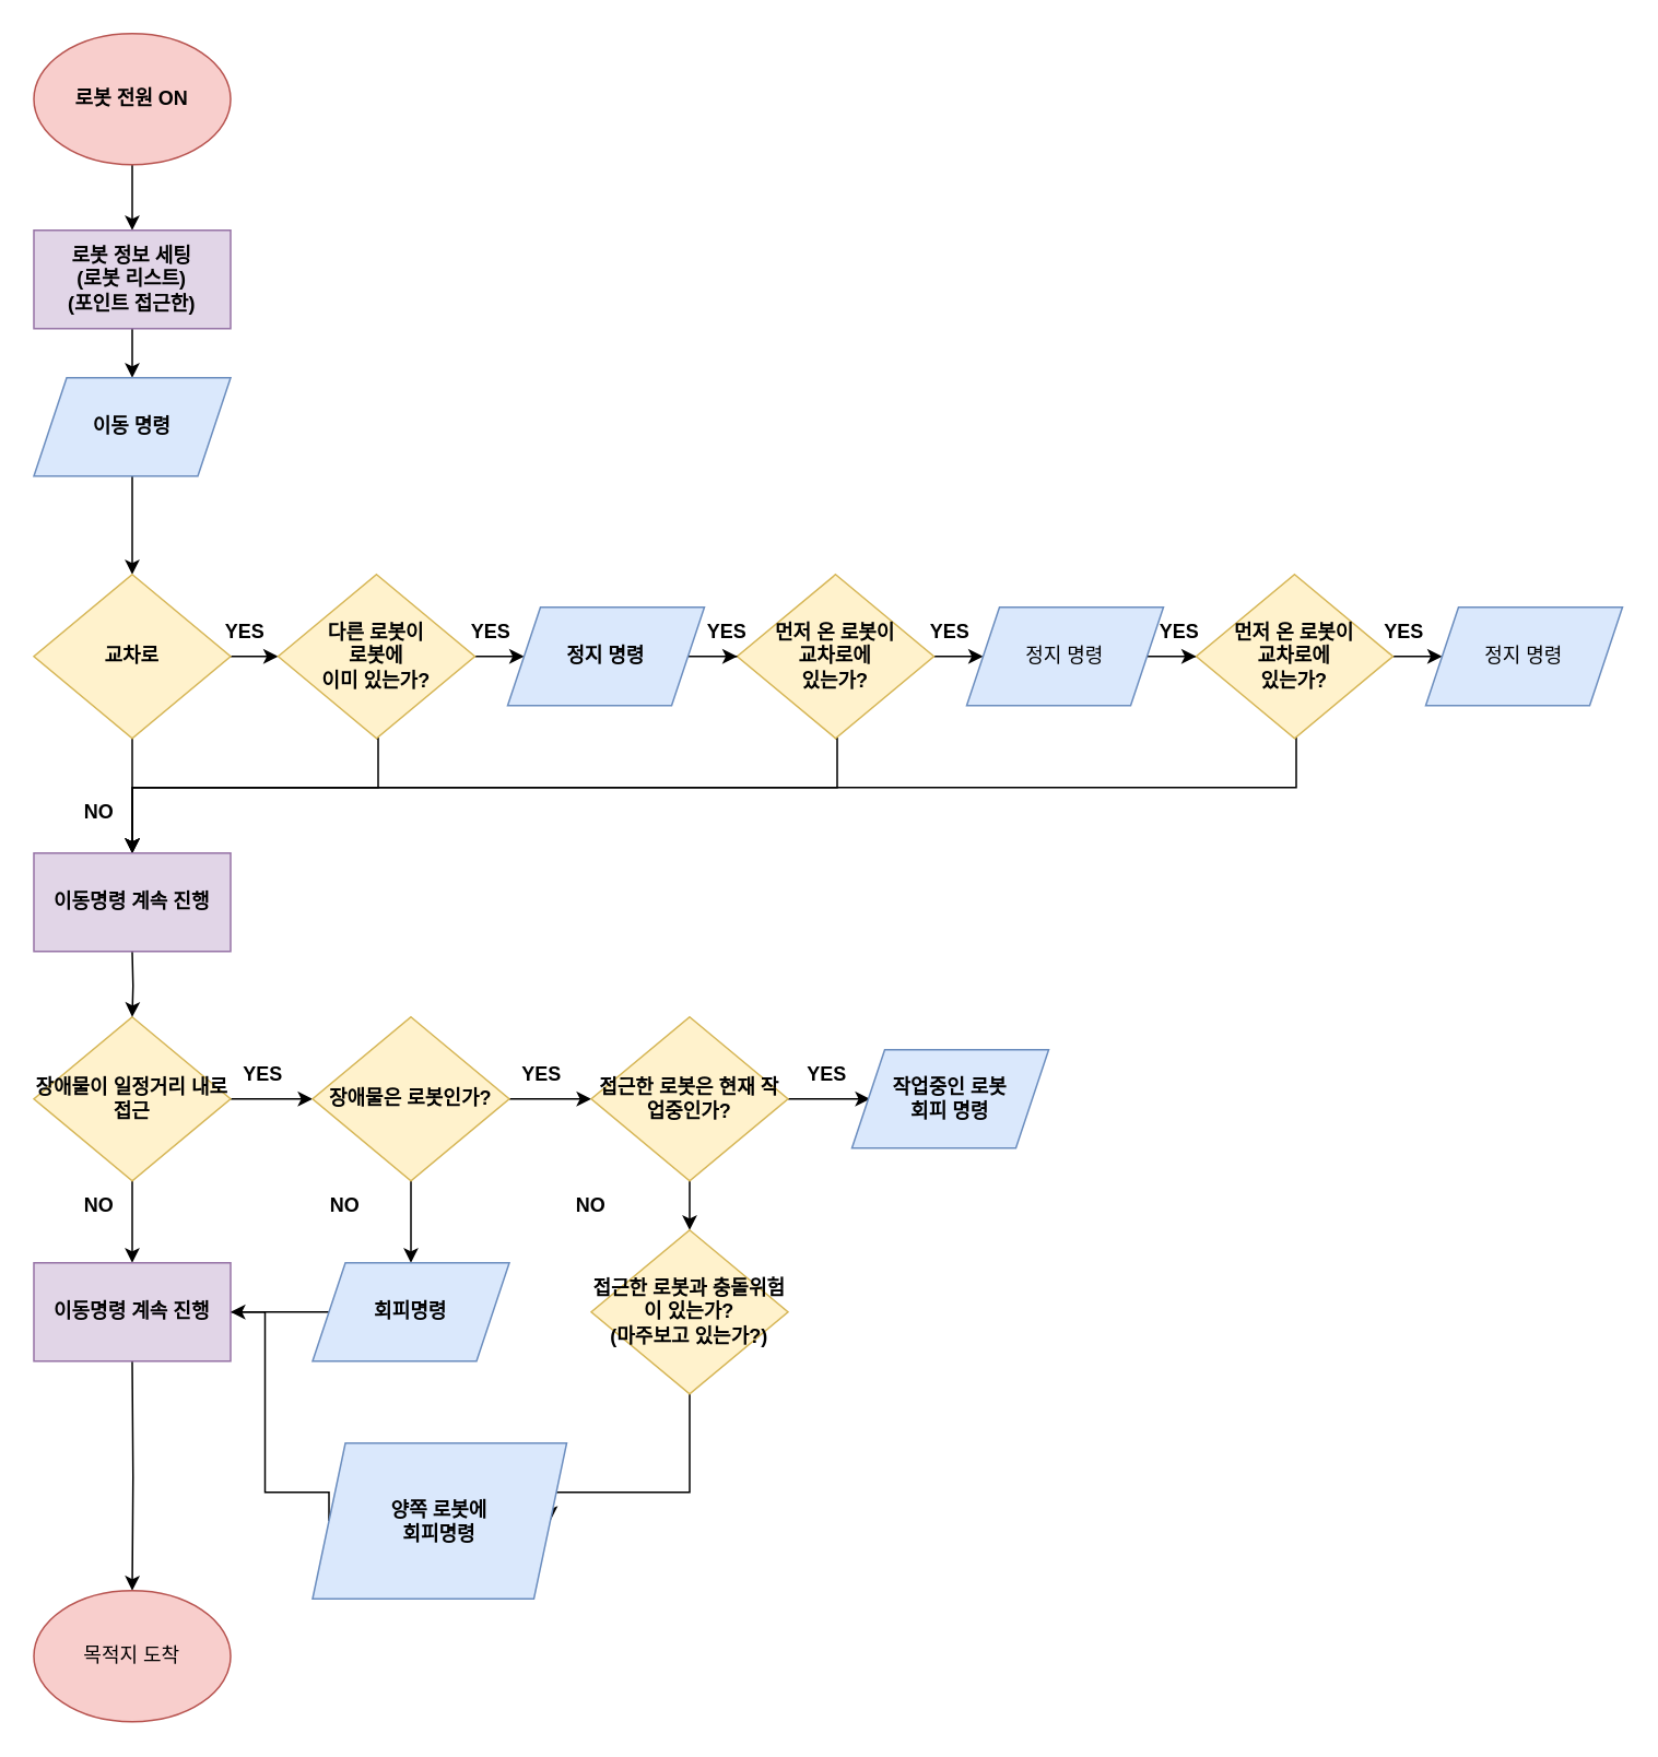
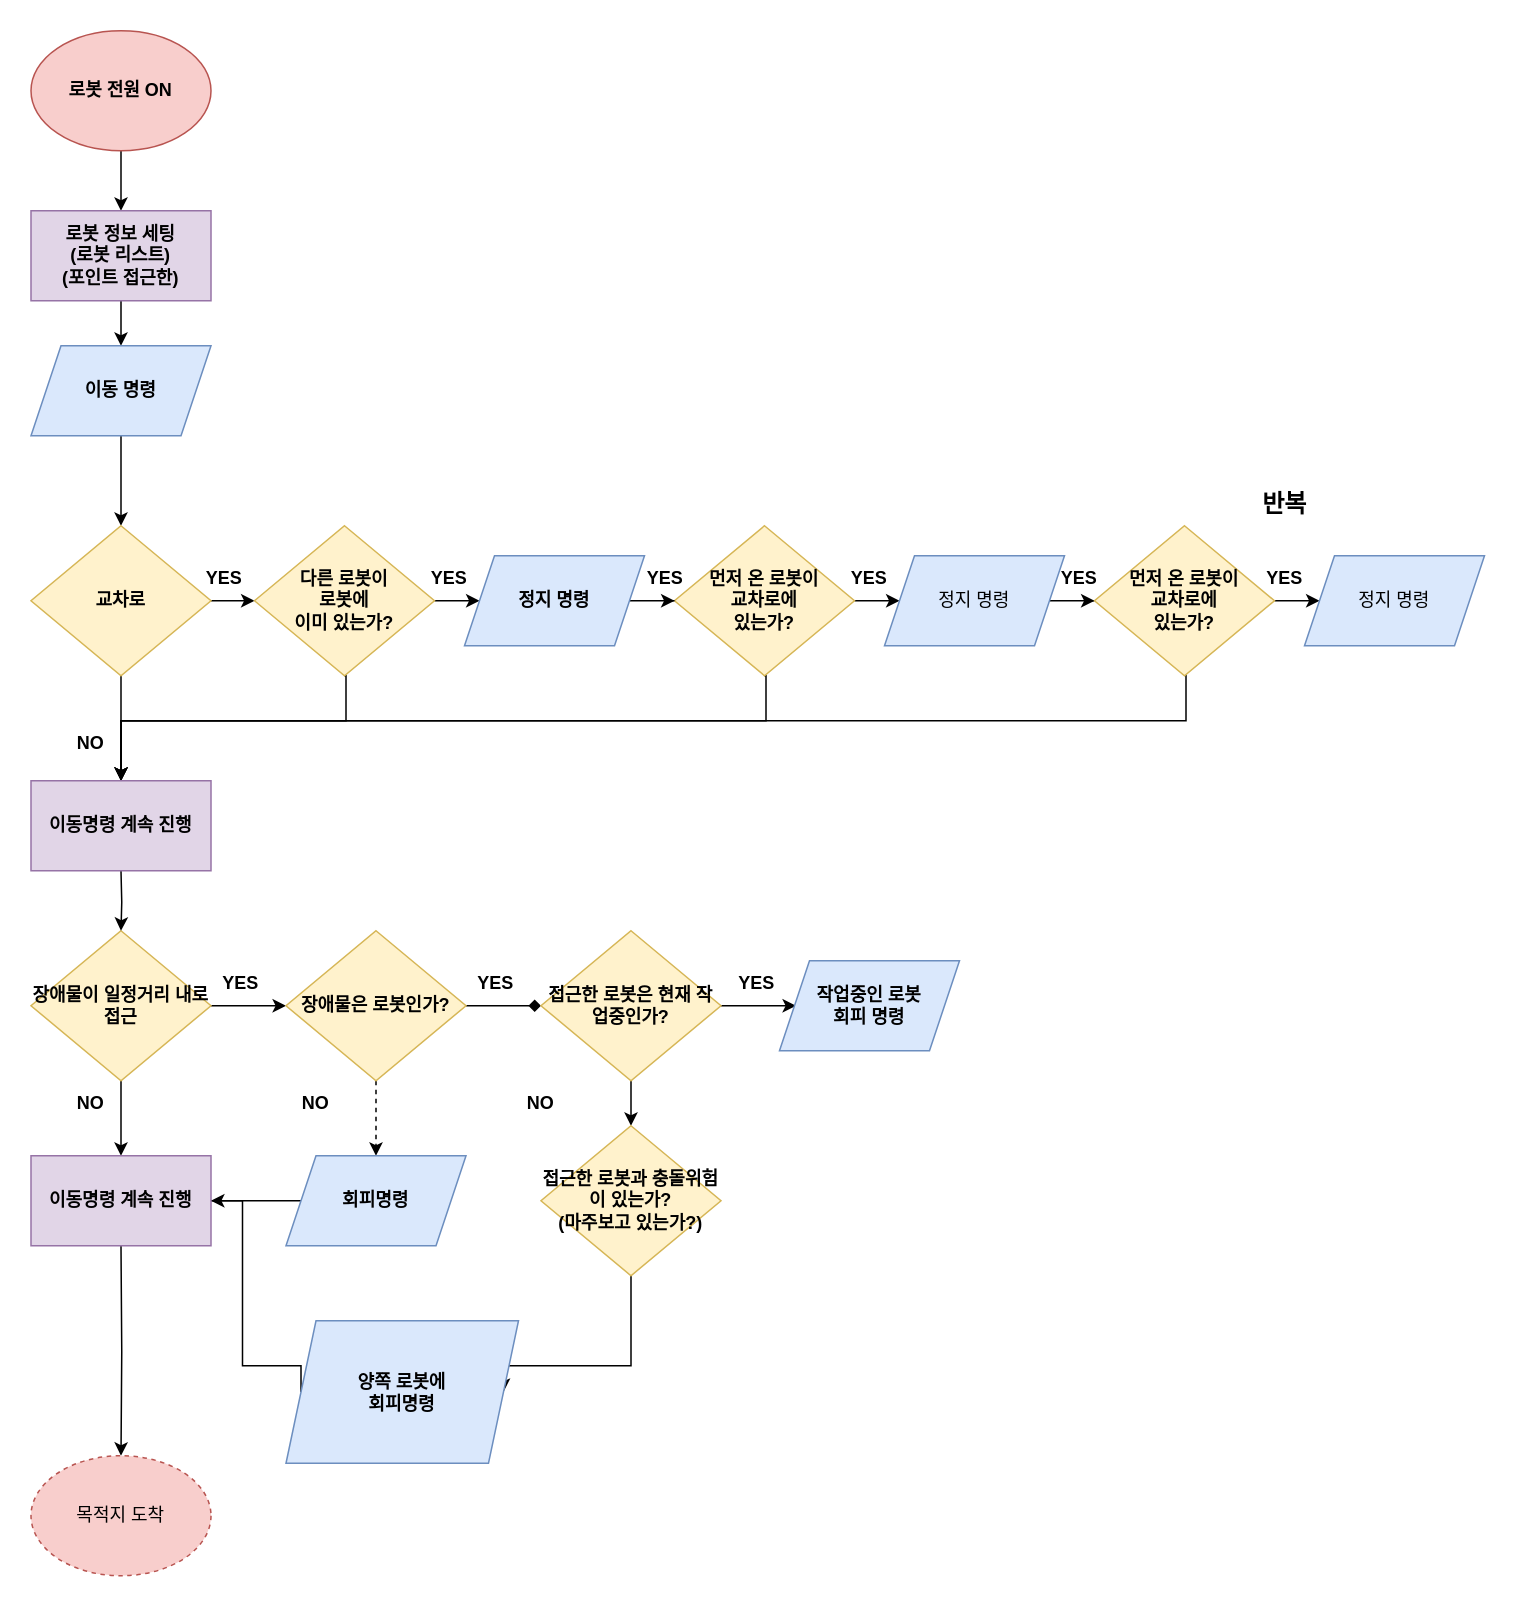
+ <mxCell id="40" value="반복" style="text;html=1;strokeColor=none;fillColor=none;align=center;verticalAlign=middle;whiteSpace=wrap;rounded=0;fontStyle=1;strokeWidth=1;fontSize=16;" vertex="1" parent="1"><mxGeometry x="826" y="320" width="60" height="30" as="geometry" /></mxCell>
- <mxCell id="29" value="" style="edgeStyle=orthogonalEdgeStyle;rounded=0;orthogonalLoop=1;jettySize=auto;html=1;" edge="1" parent="1" source="31" target="44"><mxGeometry relative="1" as="geometry" /></mxCell>
+ <mxCell id="29" value="" style="edgeStyle=orthogonalEdgeStyle;rounded=0;orthogonalLoop=1;jettySize=auto;html=1;endArrow=diamond;" edge="1" parent="1" source="31" target="44"><mxGeometry relative="1" as="geometry" /></mxCell>
- <mxCell id="30" value="" style="edgeStyle=orthogonalEdgeStyle;rounded=0;orthogonalLoop=1;jettySize=auto;html=1;" edge="1" parent="1" source="31" target="51"><mxGeometry relative="1" as="geometry" /></mxCell>
+ <mxCell id="30" value="" style="edgeStyle=orthogonalEdgeStyle;rounded=0;orthogonalLoop=1;jettySize=auto;html=1;dashed=1;" edge="1" parent="1" source="31" target="51"><mxGeometry relative="1" as="geometry" /></mxCell>
- <mxCell id="33" value="목적지 도착" style="ellipse;whiteSpace=wrap;html=1;fillColor=#f8cecc;strokeColor=#b85450;" vertex="1" parent="1"><mxGeometry x="20" y="970" width="120" height="80" as="geometry" /></mxCell>
+ <mxCell id="33" value="목적지 도착" style="ellipse;whiteSpace=wrap;html=1;fillColor=#f8cecc;strokeColor=#b85450;dashed=1;" vertex="1" parent="1"><mxGeometry x="20" y="970" width="120" height="80" as="geometry" /></mxCell>
